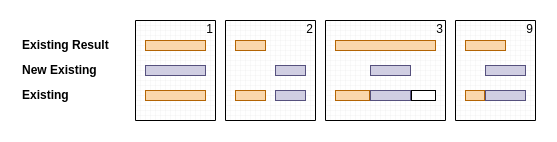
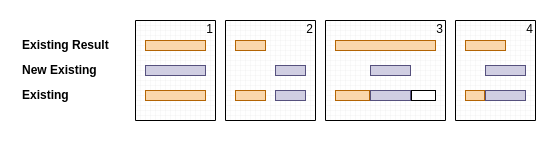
- <mxCell id="28" value="9" style="text;html=1;strokeColor=none;fillColor=none;align=right;verticalAlign=middle;whiteSpace=wrap;rounded=0;" vertex="1" parent="1"><mxGeometry x="515" y="24" width="20" height="10" as="geometry" /></mxCell>
+ <mxCell id="28" value="4" style="text;html=1;strokeColor=none;fillColor=none;align=right;verticalAlign=middle;whiteSpace=wrap;rounded=0;" vertex="1" parent="1"><mxGeometry x="515" y="24" width="20" height="10" as="geometry" /></mxCell>
